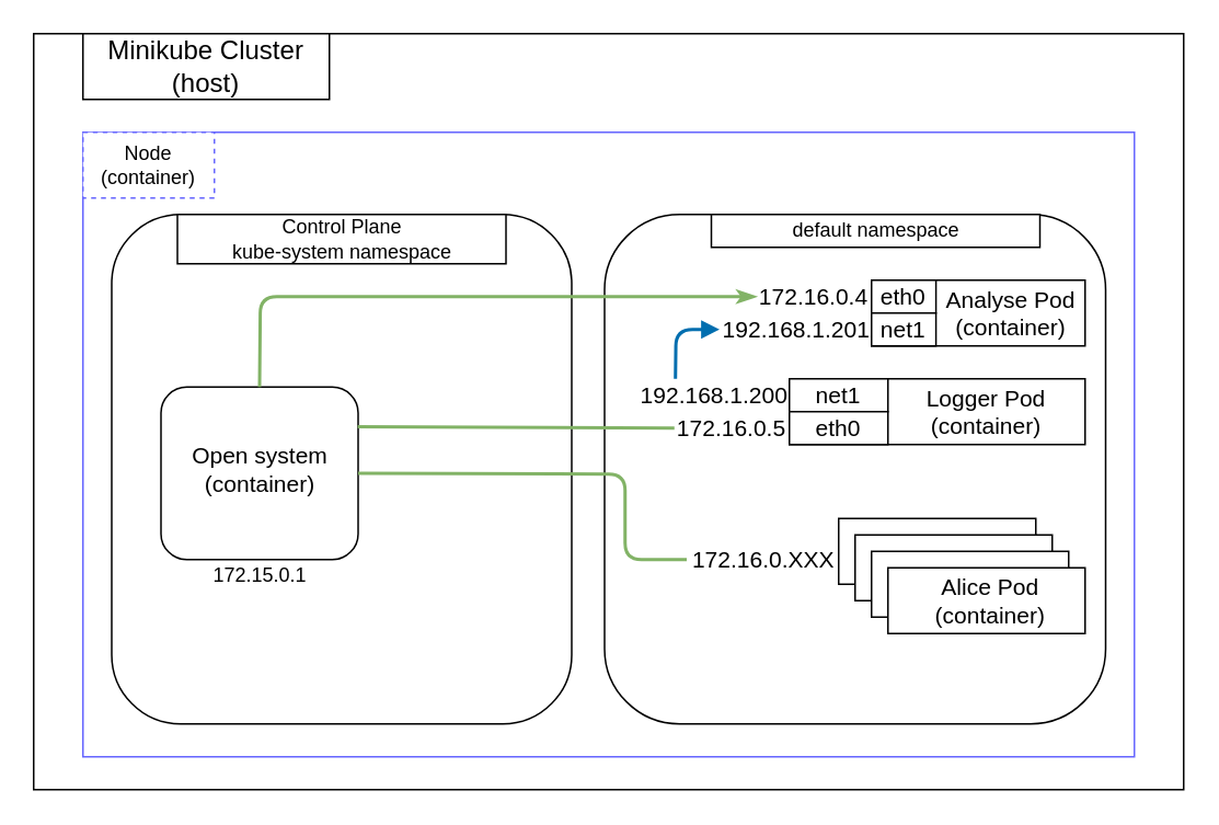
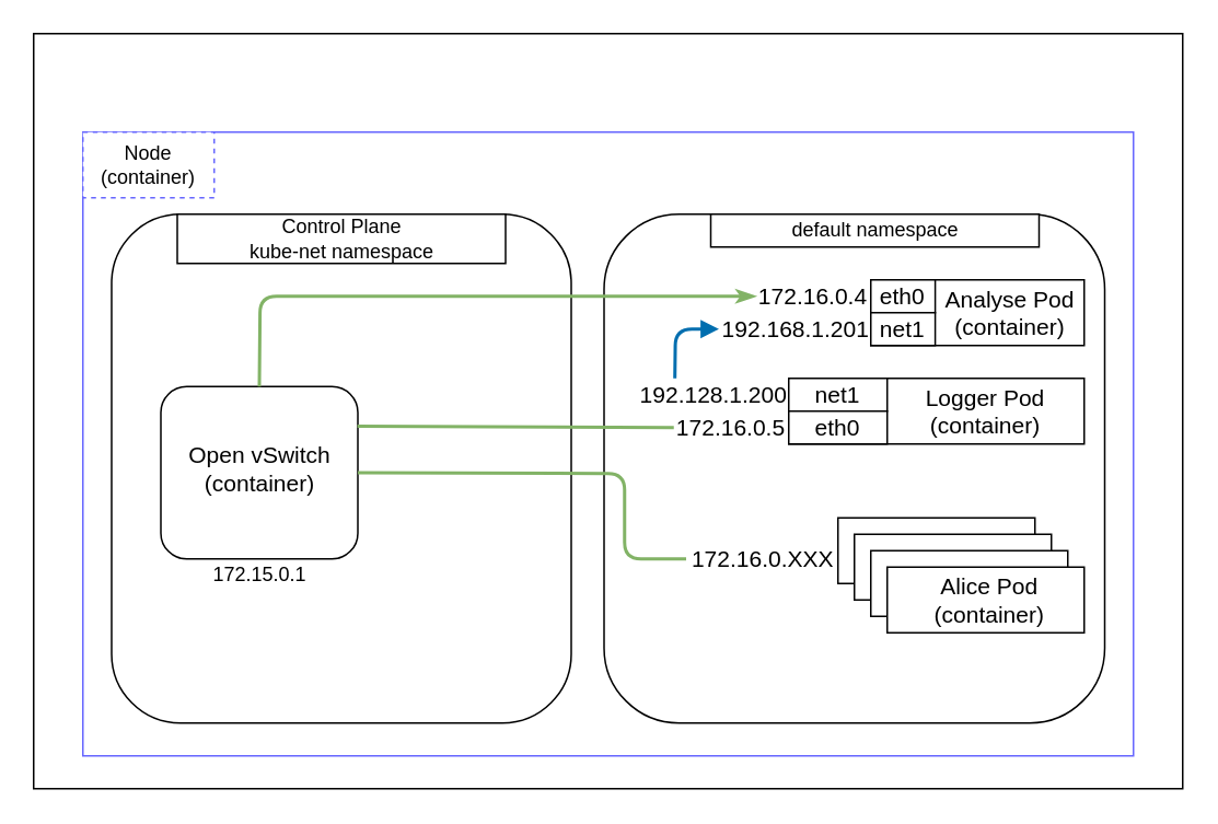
- <mxCell id="3" value="&lt;font style=&quot;font-size: 16px&quot;&gt;Minikube Cluster&lt;br&gt;(host)&lt;br&gt;&lt;/font&gt;" style="rounded=0;whiteSpace=wrap;html=1;" parent="1" vertex="1"><mxGeometry x="50" y="20" width="150" height="40" as="geometry" /></mxCell>
- <mxCell id="8" value="Control Plane&lt;br&gt;kube-system namespace" style="rounded=0;whiteSpace=wrap;html=1;" parent="6" vertex="1"><mxGeometry x="40" width="200" height="30" as="geometry" /></mxCell>
+ <mxCell id="8" value="Control Plane&lt;br&gt;kube-net namespace" style="rounded=0;whiteSpace=wrap;html=1;" parent="6" vertex="1"><mxGeometry x="40" width="200" height="30" as="geometry" /></mxCell>
- <mxCell id="21" value="192.168.1.200" style="text;html=1;strokeColor=none;fillColor=none;align=center;verticalAlign=middle;whiteSpace=wrap;rounded=0;fontSize=14;" parent="6" vertex="1"><mxGeometry x="320" y="100" width="92.5" height="20" as="geometry" /></mxCell>
+ <mxCell id="21" value="192.128.1.200" style="text;html=1;strokeColor=none;fillColor=none;align=center;verticalAlign=middle;whiteSpace=wrap;rounded=0;fontSize=14;" parent="6" vertex="1"><mxGeometry x="320" y="100" width="92.5" height="20" as="geometry" /></mxCell>
- <mxCell id="25" value="Open system&lt;br style=&quot;font-size: 14px;&quot;&gt;(container)" style="text;html=1;strokeColor=none;fillColor=none;align=center;verticalAlign=middle;whiteSpace=wrap;rounded=0;fontSize=14;" parent="6" vertex="1"><mxGeometry x="45" y="135" width="90" height="40" as="geometry" /></mxCell>
+ <mxCell id="25" value="Open vSwitch&lt;br style=&quot;font-size: 14px;&quot;&gt;(container)" style="text;html=1;strokeColor=none;fillColor=none;align=center;verticalAlign=middle;whiteSpace=wrap;rounded=0;fontSize=14;" parent="6" vertex="1"><mxGeometry x="45" y="135" width="90" height="40" as="geometry" /></mxCell>
